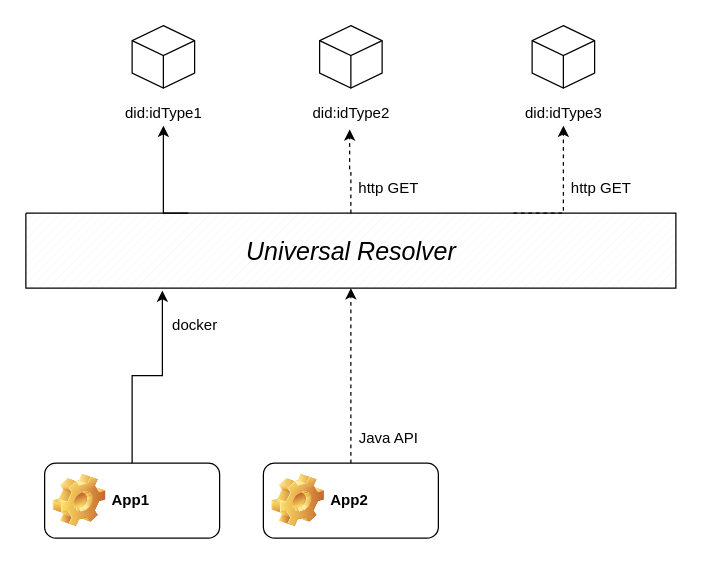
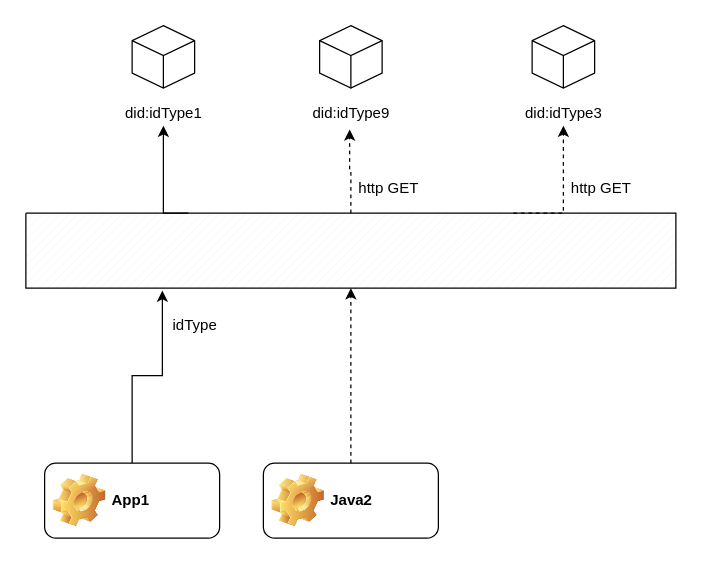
- <mxCell id="7" value="did:idType2" style="text;html=1;align=center;verticalAlign=middle;resizable=0;points=[];autosize=1;" vertex="1" parent="5"><mxGeometry y="60" width="80" height="20" as="geometry" /></mxCell>
+ <mxCell id="7" value="did:idType9" style="text;html=1;align=center;verticalAlign=middle;resizable=0;points=[];autosize=1;" vertex="1" parent="5"><mxGeometry y="60" width="80" height="20" as="geometry" /></mxCell>
- <mxCell id="13" value="&lt;font style=&quot;font-size: 20px&quot;&gt;&lt;i&gt;Universal Resolver&lt;/i&gt;&lt;/font&gt;" style="text;html=1;align=center;verticalAlign=middle;resizable=0;points=[];autosize=1;" vertex="1" parent="11"><mxGeometry x="170" y="20" width="180" height="20" as="geometry" /></mxCell>
- <mxCell id="24" value="docker" style="text;html=1;align=center;verticalAlign=middle;resizable=0;points=[];autosize=1;" vertex="1" parent="1"><mxGeometry x="130" y="250" width="50" height="20" as="geometry" /></mxCell>
+ <mxCell id="24" value="idType" style="text;html=1;align=center;verticalAlign=middle;resizable=0;points=[];autosize=1;" vertex="1" parent="1"><mxGeometry x="130" y="250" width="50" height="20" as="geometry" /></mxCell>
- <mxCell id="21" value="Java API" style="text;html=1;align=center;verticalAlign=middle;resizable=0;points=[];autosize=1;" vertex="1" parent="1"><mxGeometry x="280" y="340" width="60" height="20" as="geometry" /></mxCell>
- <mxCell id="17" value="App2" style="label;whiteSpace=wrap;html=1;image=img/clipart/Gear_128x128.png" vertex="1" parent="1"><mxGeometry x="210" y="370" width="140" height="60" as="geometry" /></mxCell>
+ <mxCell id="17" value="Java2" style="label;whiteSpace=wrap;html=1;image=img/clipart/Gear_128x128.png" vertex="1" parent="1"><mxGeometry x="210" y="370" width="140" height="60" as="geometry" /></mxCell>
